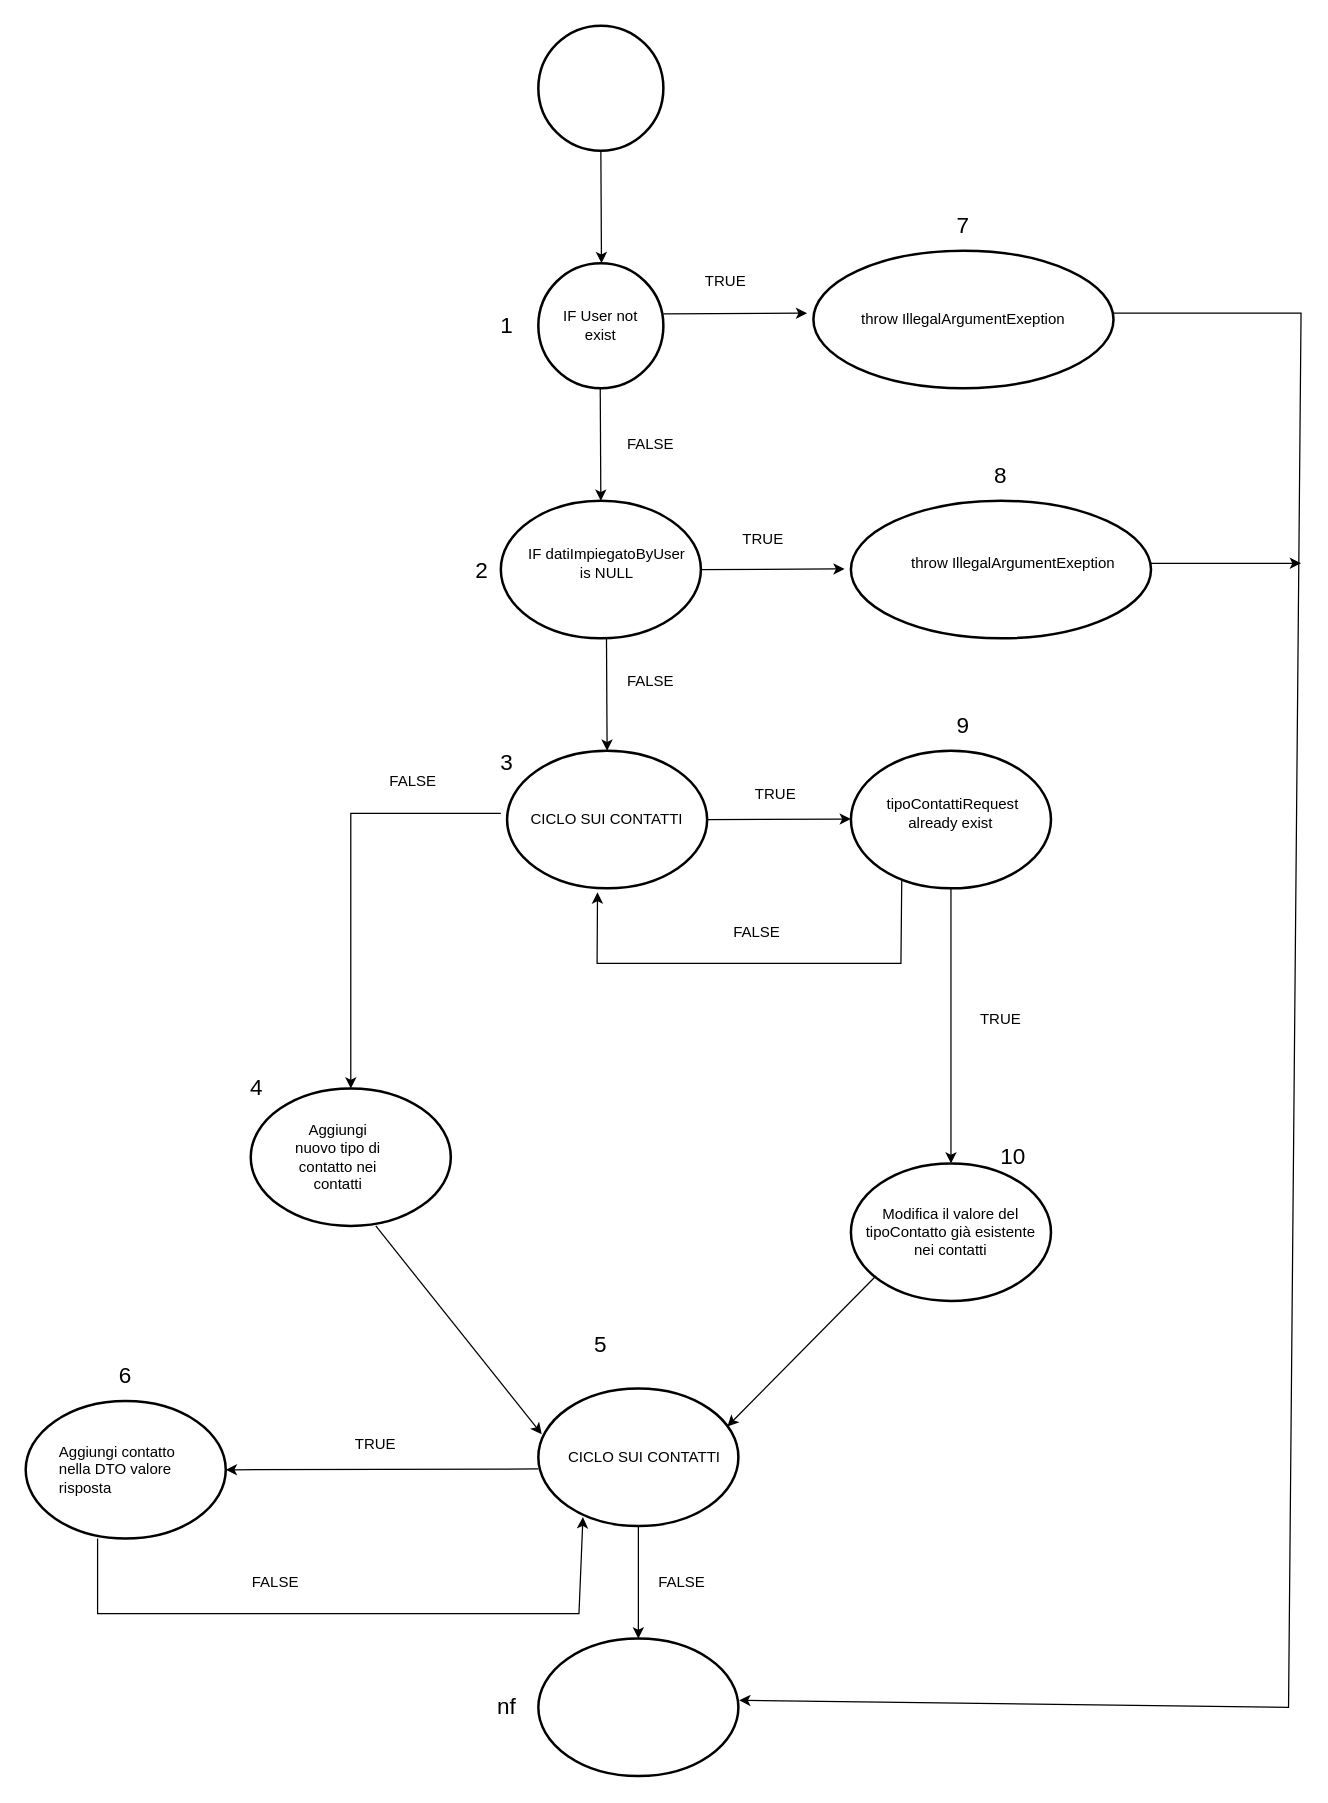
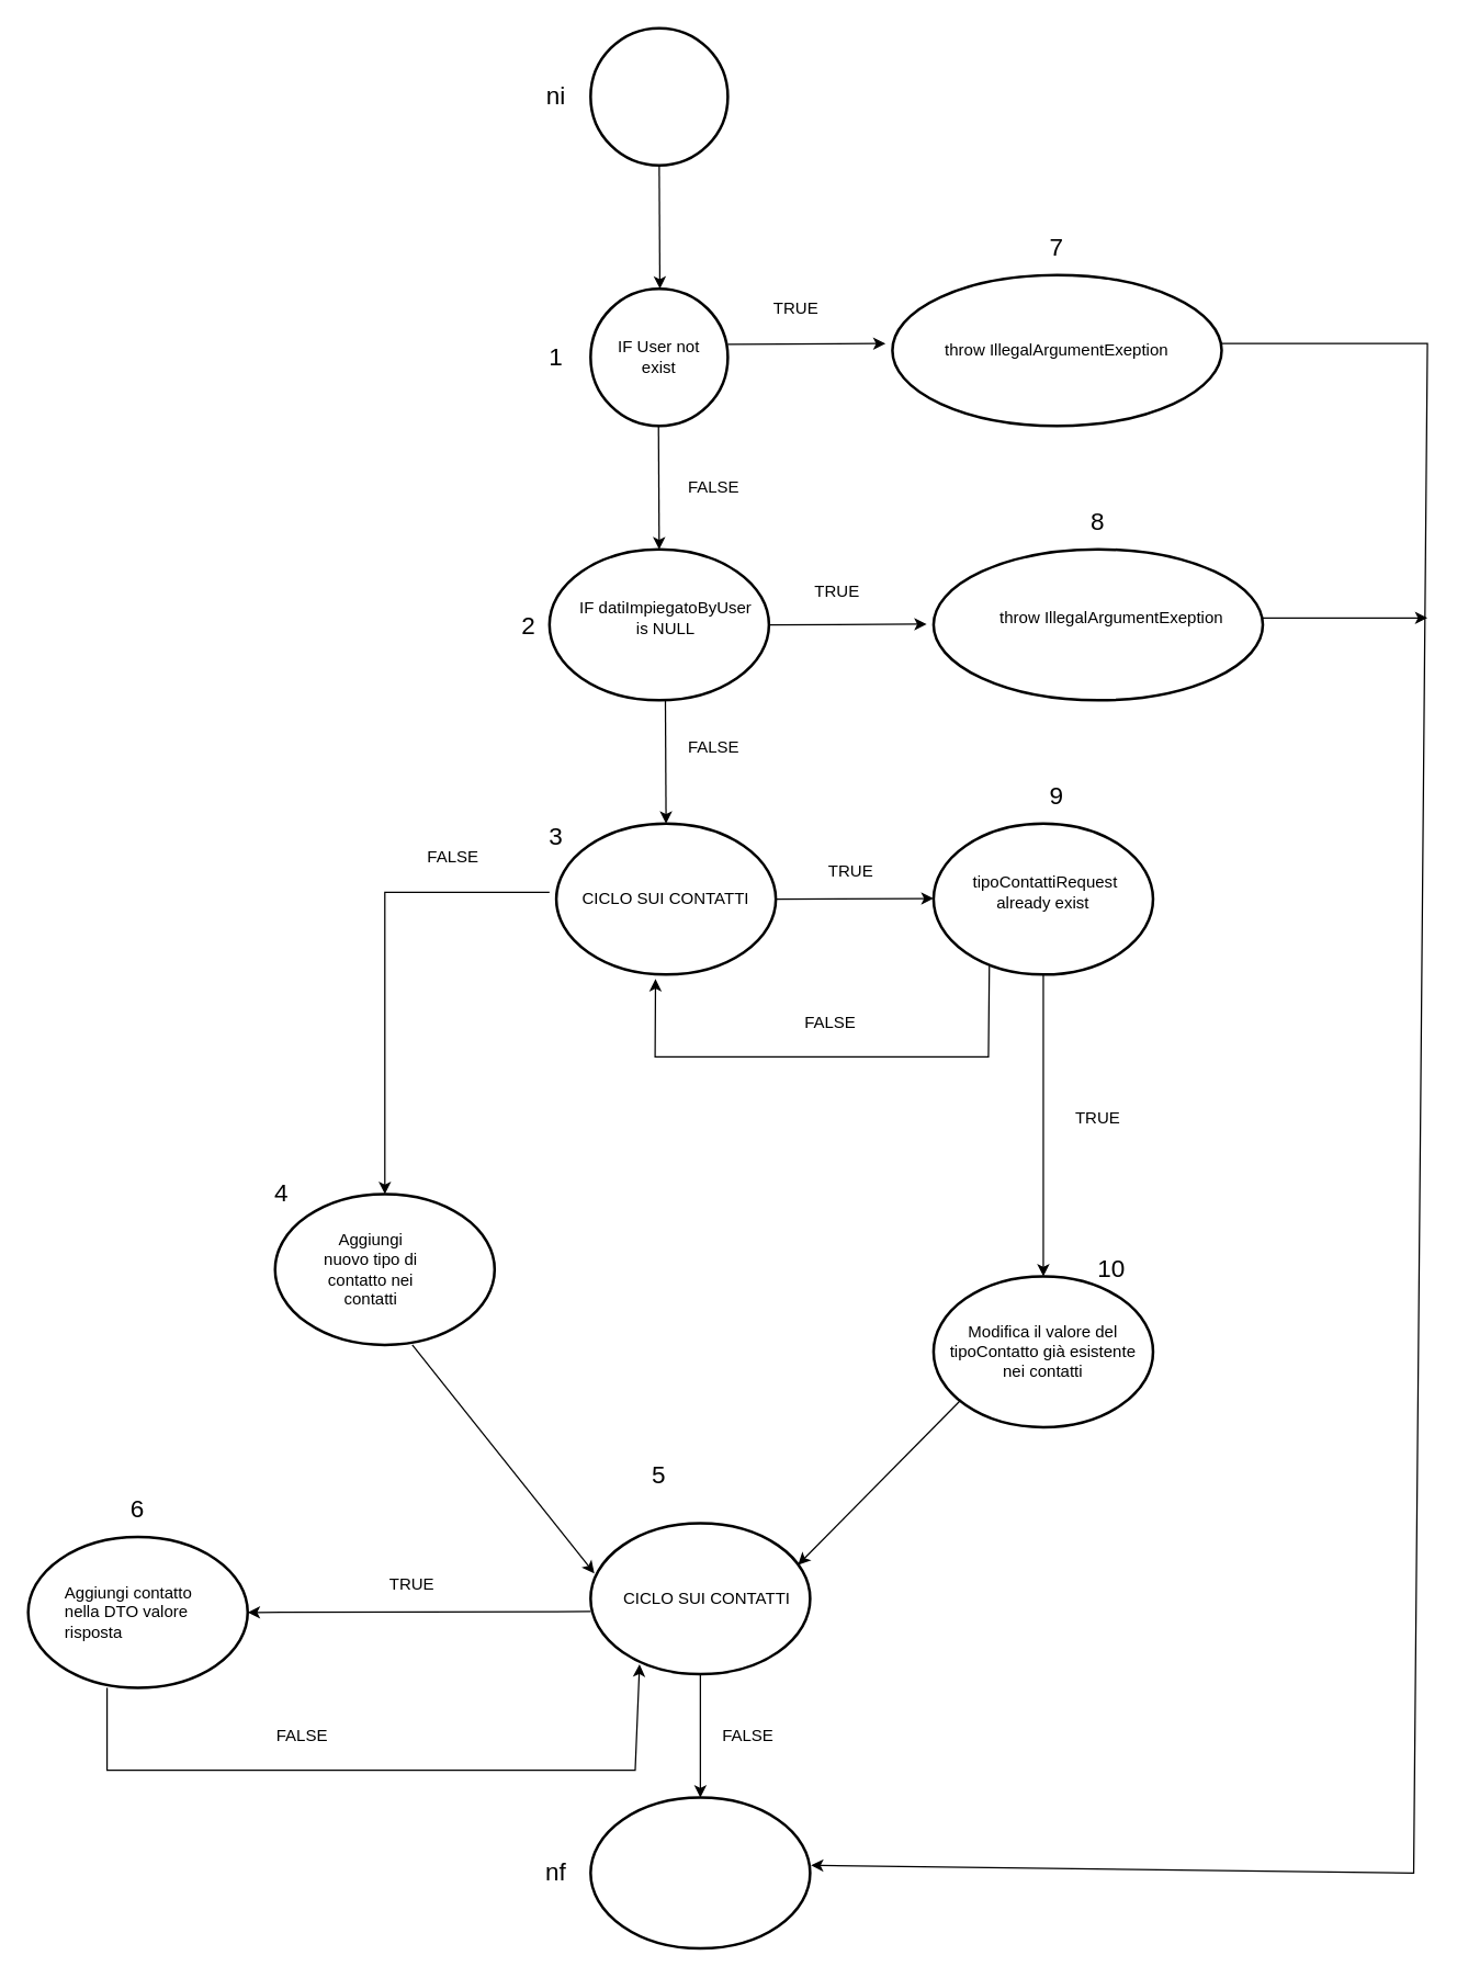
+ <mxCell id="40" value="&lt;font style=&quot;font-size: 18px;&quot;&gt;ni&lt;/font&gt;" style="text;html=1;align=center;verticalAlign=middle;whiteSpace=wrap;rounded=0;" parent="1" vertex="1"><mxGeometry x="390" y="60" width="30" height="20" as="geometry" /></mxCell>
